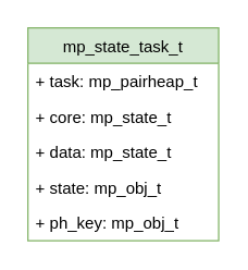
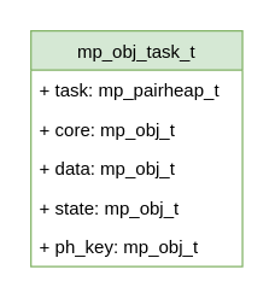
- <mxCell id="2" value="mp_state_task_t" style="swimlane;fontStyle=0;childLayout=stackLayout;horizontal=1;startSize=26;fillColor=#d5e8d4;horizontalStack=0;resizeParent=1;resizeParentMax=0;resizeLast=0;collapsible=1;marginBottom=0;strokeColor=#82b366;" vertex="1" parent="1"><mxGeometry x="20" y="20" width="140" height="156" as="geometry" /></mxCell>
+ <mxCell id="2" value="mp_obj_task_t" style="swimlane;fontStyle=0;childLayout=stackLayout;horizontal=1;startSize=26;fillColor=#d5e8d4;horizontalStack=0;resizeParent=1;resizeParentMax=0;resizeLast=0;collapsible=1;marginBottom=0;strokeColor=#82b366;" vertex="1" parent="1"><mxGeometry x="20" y="20" width="140" height="156" as="geometry" /></mxCell>
- <mxCell id="4" value="+ core: mp_state_t" style="text;strokeColor=none;fillColor=none;align=left;verticalAlign=top;spacingLeft=4;spacingRight=4;overflow=hidden;rotatable=0;points=[[0,0.5],[1,0.5]];portConstraint=eastwest;" vertex="1" parent="2"><mxGeometry y="52" width="140" height="26" as="geometry" /></mxCell>
+ <mxCell id="4" value="+ core: mp_obj_t" style="text;strokeColor=none;fillColor=none;align=left;verticalAlign=top;spacingLeft=4;spacingRight=4;overflow=hidden;rotatable=0;points=[[0,0.5],[1,0.5]];portConstraint=eastwest;" vertex="1" parent="2"><mxGeometry y="52" width="140" height="26" as="geometry" /></mxCell>
- <mxCell id="5" value="+ data: mp_state_t" style="text;strokeColor=none;fillColor=none;align=left;verticalAlign=top;spacingLeft=4;spacingRight=4;overflow=hidden;rotatable=0;points=[[0,0.5],[1,0.5]];portConstraint=eastwest;" vertex="1" parent="2"><mxGeometry y="78" width="140" height="26" as="geometry" /></mxCell>
+ <mxCell id="5" value="+ data: mp_obj_t" style="text;strokeColor=none;fillColor=none;align=left;verticalAlign=top;spacingLeft=4;spacingRight=4;overflow=hidden;rotatable=0;points=[[0,0.5],[1,0.5]];portConstraint=eastwest;" vertex="1" parent="2"><mxGeometry y="78" width="140" height="26" as="geometry" /></mxCell>
